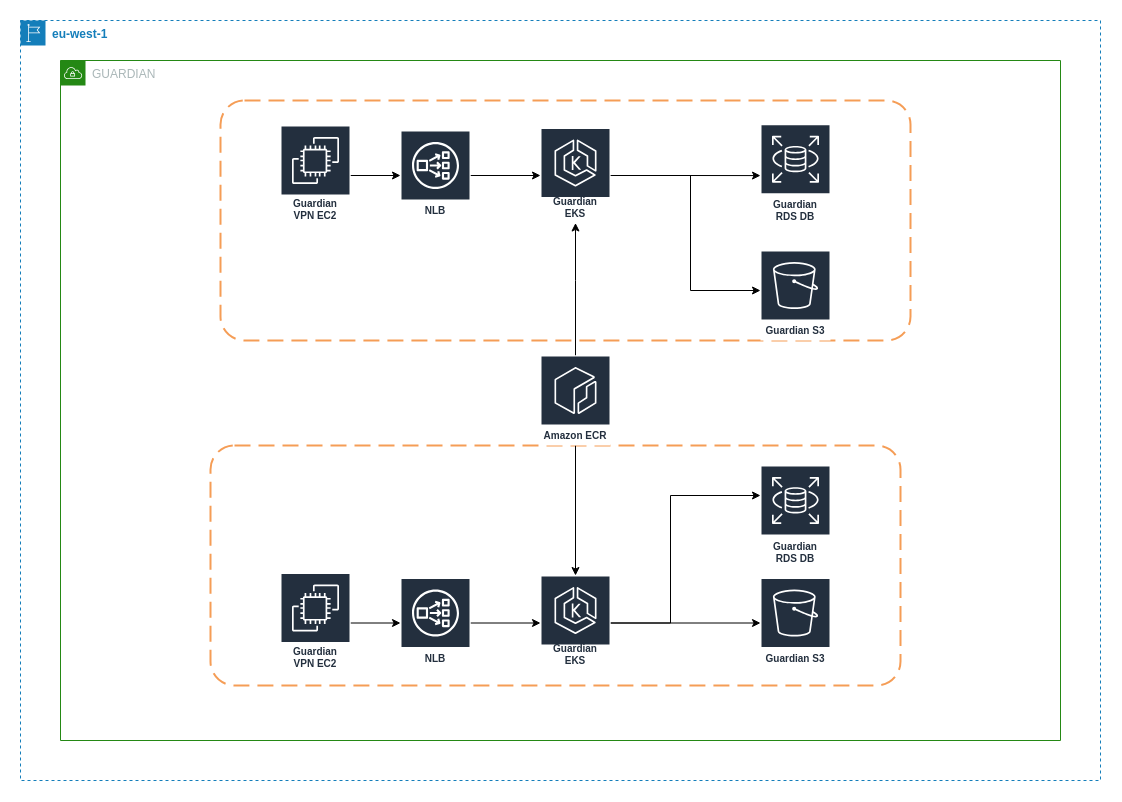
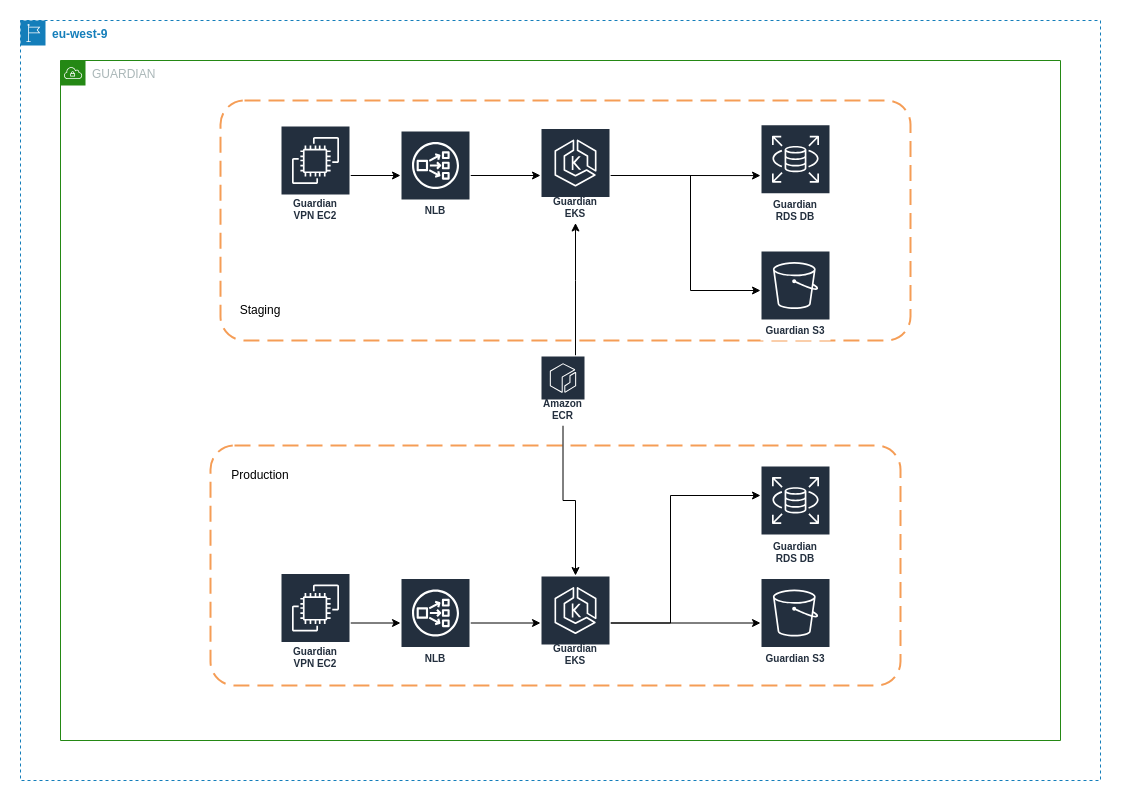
- <mxCell id="2" value="&lt;b&gt;eu-west-1&lt;/b&gt;" style="points=[[0,0],[0.25,0],[0.5,0],[0.75,0],[1,0],[1,0.25],[1,0.5],[1,0.75],[1,1],[0.75,1],[0.5,1],[0.25,1],[0,1],[0,0.75],[0,0.5],[0,0.25]];outlineConnect=0;gradientColor=none;html=1;whiteSpace=wrap;fontSize=12;fontStyle=0;shape=mxgraph.aws4.group;grIcon=mxgraph.aws4.group_region;strokeColor=#147EBA;fillColor=none;verticalAlign=top;align=left;spacingLeft=30;fontColor=#147EBA;dashed=1;" parent="1" vertex="1"><mxGeometry x="20" y="20" width="1080" height="760" as="geometry" /></mxCell>
+ <mxCell id="2" value="&lt;b&gt;eu-west-9&lt;/b&gt;" style="points=[[0,0],[0.25,0],[0.5,0],[0.75,0],[1,0],[1,0.25],[1,0.5],[1,0.75],[1,1],[0.75,1],[0.5,1],[0.25,1],[0,1],[0,0.75],[0,0.5],[0,0.25]];outlineConnect=0;gradientColor=none;html=1;whiteSpace=wrap;fontSize=12;fontStyle=0;shape=mxgraph.aws4.group;grIcon=mxgraph.aws4.group_region;strokeColor=#147EBA;fillColor=none;verticalAlign=top;align=left;spacingLeft=30;fontColor=#147EBA;dashed=1;" parent="1" vertex="1"><mxGeometry x="20" y="20" width="1080" height="760" as="geometry" /></mxCell>
+ <mxCell id="23" value="Staging" style="text;html=1;strokeColor=none;fillColor=none;align=center;verticalAlign=middle;whiteSpace=wrap;rounded=0;" vertex="1" parent="1"><mxGeometry x="240" y="300" width="40" height="20" as="geometry" /></mxCell>
- <mxCell id="22" value="Amazon ECR" style="outlineConnect=0;fontColor=#232F3E;gradientColor=none;strokeColor=#ffffff;fillColor=#232F3E;dashed=0;verticalLabelPosition=middle;verticalAlign=bottom;align=center;html=1;whiteSpace=wrap;fontSize=10;fontStyle=1;spacing=3;shape=mxgraph.aws4.productIcon;prIcon=mxgraph.aws4.ecr;" parent="1" vertex="1"><mxGeometry x="540" y="355" width="70" height="90" as="geometry" /></mxCell>
+ <mxCell id="22" value="Amazon ECR" style="outlineConnect=0;fontColor=#232F3E;gradientColor=none;strokeColor=#ffffff;fillColor=#232F3E;dashed=0;verticalLabelPosition=middle;verticalAlign=bottom;align=center;html=1;whiteSpace=wrap;fontSize=10;fontStyle=1;spacing=3;shape=mxgraph.aws4.productIcon;prIcon=mxgraph.aws4.ecr;" parent="1" vertex="1"><mxGeometry x="540" y="355" width="45" height="70" as="geometry" /></mxCell>
+ <mxCell id="24" value="Production" style="text;html=1;strokeColor=none;fillColor=none;align=center;verticalAlign=middle;whiteSpace=wrap;rounded=0;" vertex="1" parent="1"><mxGeometry x="240" y="465" width="40" height="20" as="geometry" /></mxCell>
